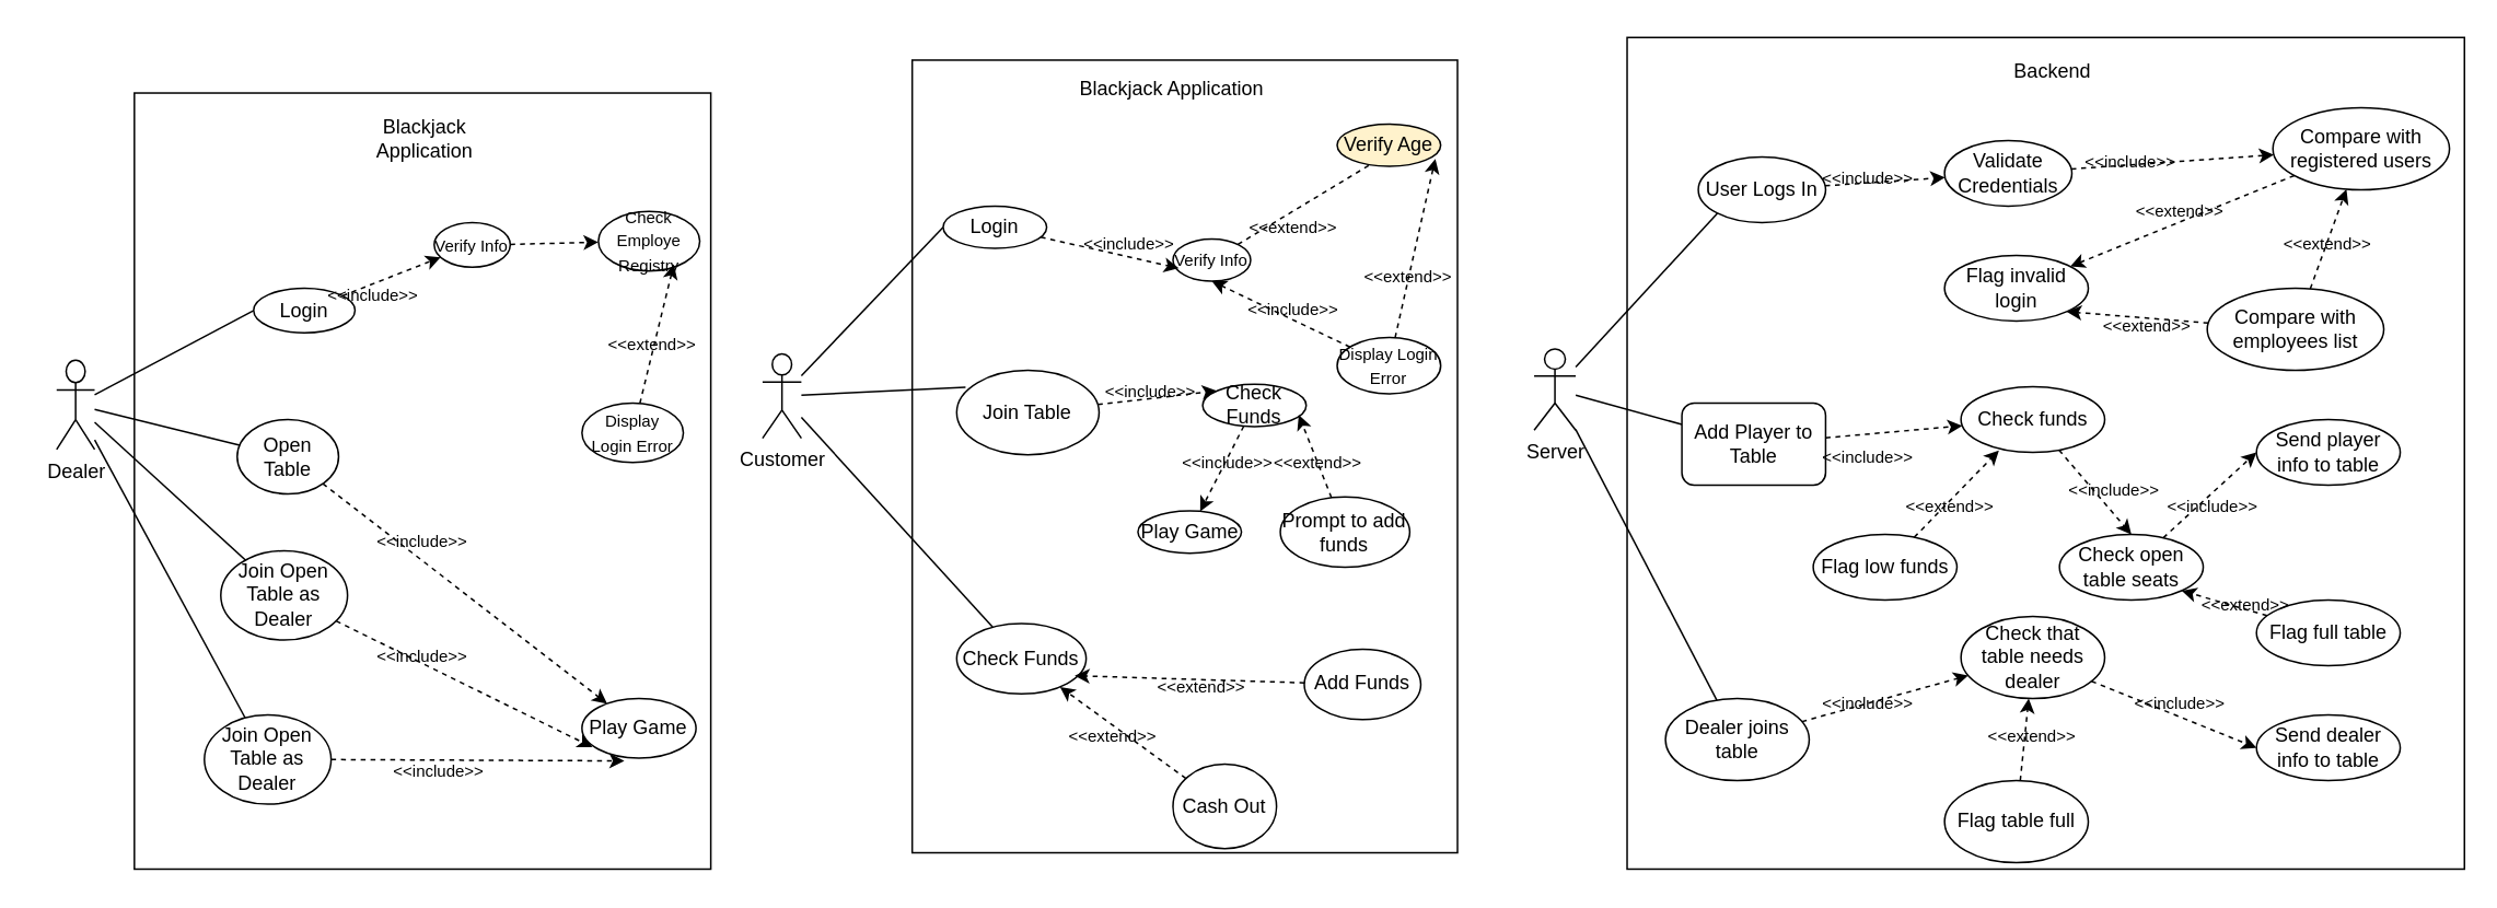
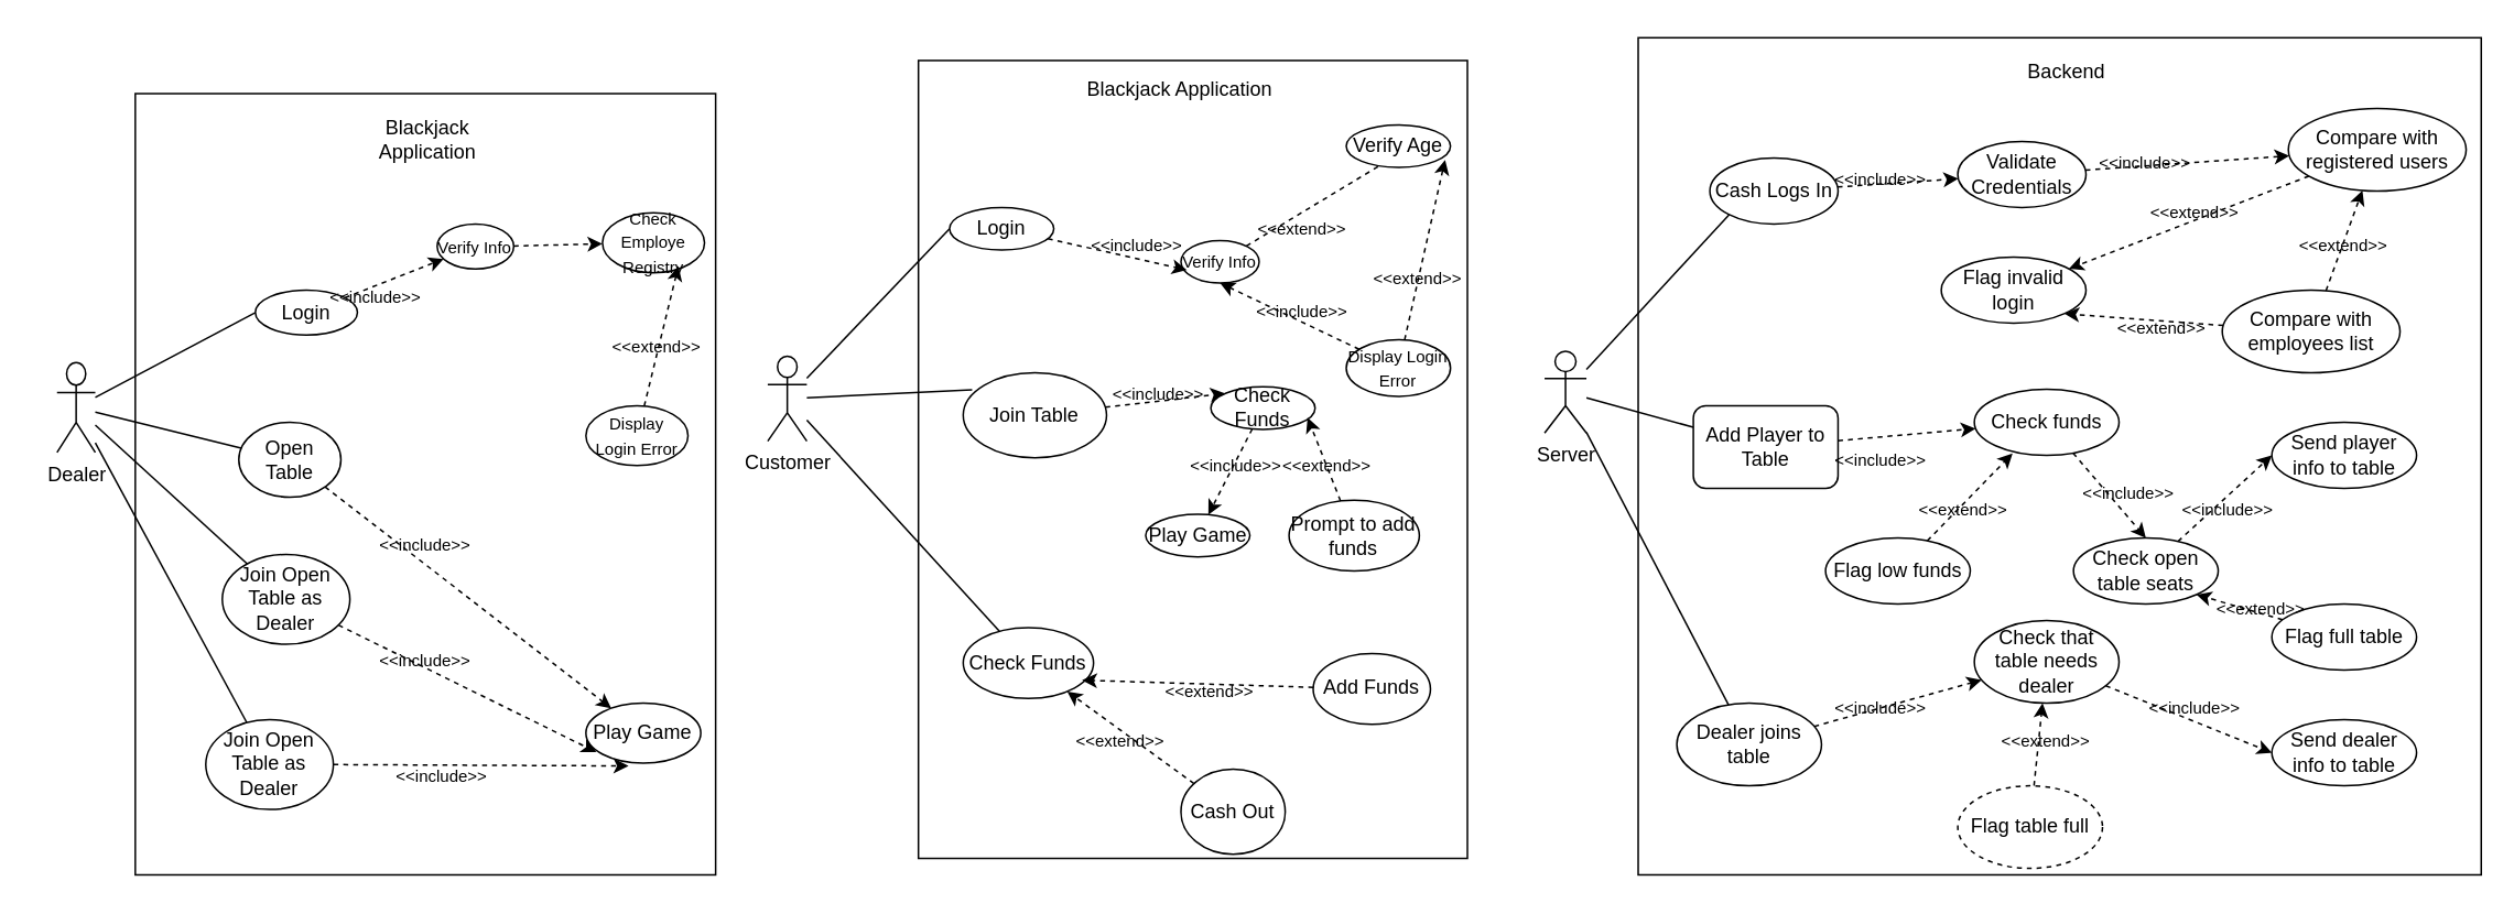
- <mxCell id="41" value="Verify Age" style="ellipse;whiteSpace=wrap;html=1;movable=1;resizable=1;rotatable=1;deletable=1;editable=1;locked=0;connectable=1;fillColor=#fff2cc;" parent="1" vertex="1"><mxGeometry x="813.999" y="75.001" width="63.077" height="25.714" as="geometry" /></mxCell>
+ <mxCell id="41" value="Verify Age" style="ellipse;whiteSpace=wrap;html=1;movable=1;resizable=1;rotatable=1;deletable=1;editable=1;locked=0;connectable=1;" parent="1" vertex="1"><mxGeometry x="813.999" y="75.001" width="63.077" height="25.714" as="geometry" /></mxCell>
- <mxCell id="72" value="User Logs In" style="ellipse;whiteSpace=wrap;html=1;" parent="1" vertex="1"><mxGeometry x="1034" y="95" width="77.56" height="40" as="geometry" /></mxCell>
+ <mxCell id="72" value="Cash Logs In" style="ellipse;whiteSpace=wrap;html=1;" parent="1" vertex="1"><mxGeometry x="1034" y="95" width="77.56" height="40" as="geometry" /></mxCell>
- <mxCell id="78" value="Flag invalid login" style="ellipse;whiteSpace=wrap;html=1;" vertex="1" parent="1"><mxGeometry x="1184" y="155" width="87.56" height="40" as="geometry" /></mxCell>
+ <mxCell id="78" value="Flag invalid login" style="ellipse;whiteSpace=wrap;html=1;" vertex="1" parent="1"><mxGeometry x="1174" y="155" width="87.56" height="40" as="geometry" /></mxCell>
- <mxCell id="90" value="Flag table full" style="ellipse;whiteSpace=wrap;html=1;" vertex="1" parent="1"><mxGeometry x="1184" y="475" width="87.55" height="50" as="geometry" /></mxCell>
+ <mxCell id="90" value="Flag table full" style="ellipse;whiteSpace=wrap;html=1;dashed=1;" vertex="1" parent="1"><mxGeometry x="1184" y="475" width="87.55" height="50" as="geometry" /></mxCell>
